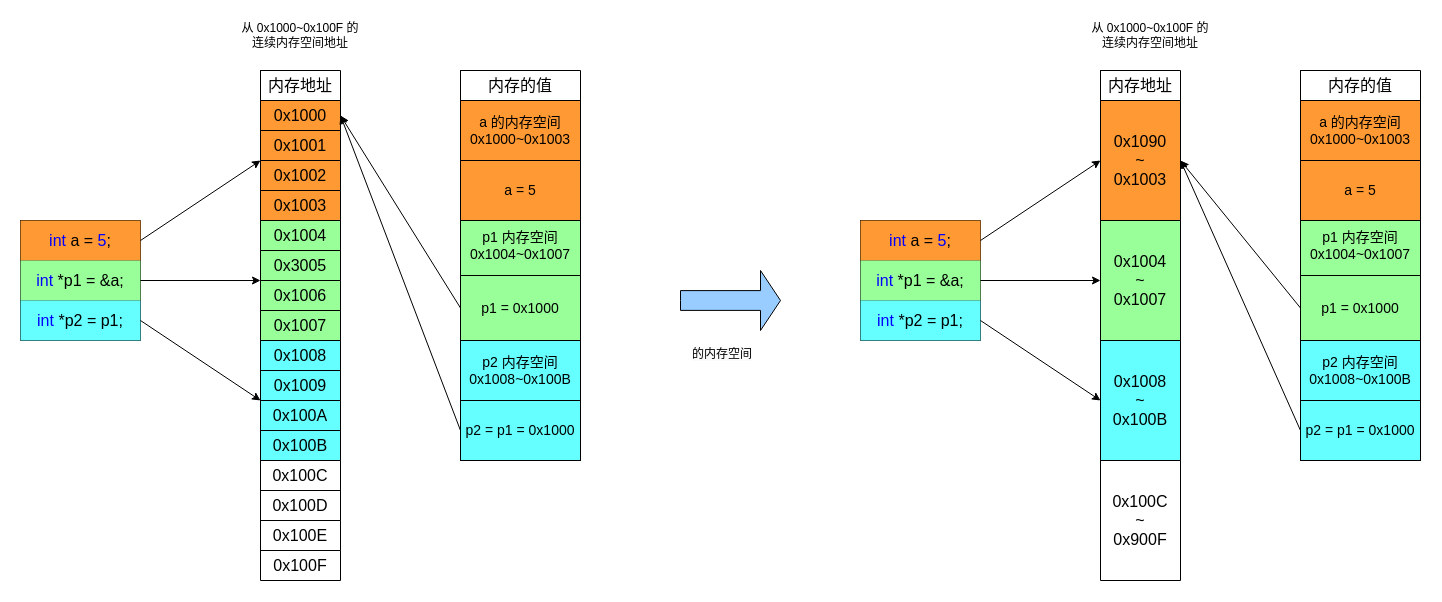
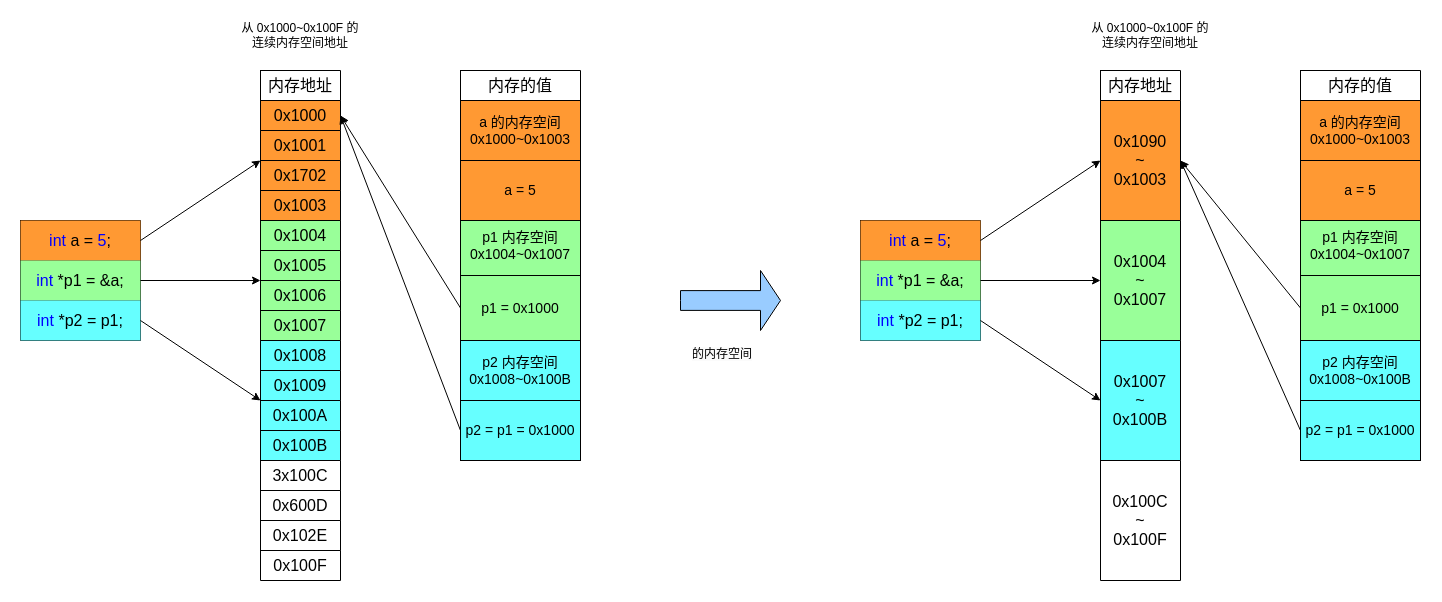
- <mxCell id="59" value="&lt;font style=&quot;font-size: 16px;&quot;&gt;0x1002&lt;/font&gt;" style="shape=partialRectangle;html=1;whiteSpace=wrap;connectable=0;strokeColor=inherit;overflow=hidden;fillColor=none;top=0;left=0;bottom=0;right=0;pointerEvents=1;" vertex="1" parent="58"><mxGeometry width="80" height="30" as="geometry"><mxRectangle width="80" height="30" as="alternateBounds" /></mxGeometry></mxCell>
+ <mxCell id="59" value="&lt;font style=&quot;font-size: 16px;&quot;&gt;0x1702&lt;/font&gt;" style="shape=partialRectangle;html=1;whiteSpace=wrap;connectable=0;strokeColor=inherit;overflow=hidden;fillColor=none;top=0;left=0;bottom=0;right=0;pointerEvents=1;" vertex="1" parent="58"><mxGeometry width="80" height="30" as="geometry"><mxRectangle width="80" height="30" as="alternateBounds" /></mxGeometry></mxCell>
- <mxCell id="72" value="&lt;font style=&quot;font-size: 16px;&quot;&gt;0x3005&lt;/font&gt;" style="shape=partialRectangle;html=1;whiteSpace=wrap;connectable=0;strokeColor=inherit;overflow=hidden;fillColor=none;top=0;left=0;bottom=0;right=0;pointerEvents=1;" vertex="1" parent="71"><mxGeometry width="80" height="30" as="geometry"><mxRectangle width="80" height="30" as="alternateBounds" /></mxGeometry></mxCell>
+ <mxCell id="72" value="&lt;font style=&quot;font-size: 16px;&quot;&gt;0x1005&lt;/font&gt;" style="shape=partialRectangle;html=1;whiteSpace=wrap;connectable=0;strokeColor=inherit;overflow=hidden;fillColor=none;top=0;left=0;bottom=0;right=0;pointerEvents=1;" vertex="1" parent="71"><mxGeometry width="80" height="30" as="geometry"><mxRectangle width="80" height="30" as="alternateBounds" /></mxGeometry></mxCell>
- <mxCell id="94" value="&lt;font style=&quot;font-size: 16px;&quot;&gt;0x1008&lt;/font&gt;&lt;div&gt;&lt;font style=&quot;font-size: 16px;&quot;&gt;~&lt;/font&gt;&lt;/div&gt;&lt;div&gt;&lt;font style=&quot;font-size: 16px;&quot;&gt;0x100B&lt;/font&gt;&lt;/div&gt;" style="shape=partialRectangle;html=1;whiteSpace=wrap;connectable=0;strokeColor=inherit;overflow=hidden;fillColor=none;top=0;left=0;bottom=0;right=0;pointerEvents=1;" vertex="1" parent="93"><mxGeometry width="80" height="120" as="geometry"><mxRectangle width="80" height="120" as="alternateBounds" /></mxGeometry></mxCell>
+ <mxCell id="94" value="&lt;font style=&quot;font-size: 16px;&quot;&gt;0x1007&lt;/font&gt;&lt;div&gt;&lt;font style=&quot;font-size: 16px;&quot;&gt;~&lt;/font&gt;&lt;/div&gt;&lt;div&gt;&lt;font style=&quot;font-size: 16px;&quot;&gt;0x100B&lt;/font&gt;&lt;/div&gt;" style="shape=partialRectangle;html=1;whiteSpace=wrap;connectable=0;strokeColor=inherit;overflow=hidden;fillColor=none;top=0;left=0;bottom=0;right=0;pointerEvents=1;" vertex="1" parent="93"><mxGeometry width="80" height="120" as="geometry"><mxRectangle width="80" height="120" as="alternateBounds" /></mxGeometry></mxCell>
- <mxCell id="28" value="&lt;font style=&quot;font-size: 16px;&quot;&gt;0x100C&lt;/font&gt;" style="shape=partialRectangle;html=1;whiteSpace=wrap;connectable=0;strokeColor=inherit;overflow=hidden;fillColor=none;top=0;left=0;bottom=0;right=0;pointerEvents=1;" vertex="1" parent="27"><mxGeometry width="80" height="30" as="geometry"><mxRectangle width="80" height="30" as="alternateBounds" /></mxGeometry></mxCell>
+ <mxCell id="28" value="&lt;font style=&quot;font-size: 16px;&quot;&gt;3x100C&lt;/font&gt;" style="shape=partialRectangle;html=1;whiteSpace=wrap;connectable=0;strokeColor=inherit;overflow=hidden;fillColor=none;top=0;left=0;bottom=0;right=0;pointerEvents=1;" vertex="1" parent="27"><mxGeometry width="80" height="30" as="geometry"><mxRectangle width="80" height="30" as="alternateBounds" /></mxGeometry></mxCell>
- <mxCell id="34" value="&lt;font style=&quot;font-size: 16px;&quot;&gt;0x100D&lt;/font&gt;" style="shape=partialRectangle;html=1;whiteSpace=wrap;connectable=0;strokeColor=inherit;overflow=hidden;fillColor=none;top=0;left=0;bottom=0;right=0;pointerEvents=1;" vertex="1" parent="33"><mxGeometry width="80" height="30" as="geometry"><mxRectangle width="80" height="30" as="alternateBounds" /></mxGeometry></mxCell>
+ <mxCell id="34" value="&lt;font style=&quot;font-size: 16px;&quot;&gt;0x600D&lt;/font&gt;" style="shape=partialRectangle;html=1;whiteSpace=wrap;connectable=0;strokeColor=inherit;overflow=hidden;fillColor=none;top=0;left=0;bottom=0;right=0;pointerEvents=1;" vertex="1" parent="33"><mxGeometry width="80" height="30" as="geometry"><mxRectangle width="80" height="30" as="alternateBounds" /></mxGeometry></mxCell>
- <mxCell id="97" value="&lt;font style=&quot;font-size: 16px;&quot;&gt;0x100C&lt;/font&gt;&lt;div&gt;&lt;font style=&quot;font-size: 16px;&quot;&gt;~&lt;/font&gt;&lt;/div&gt;&lt;div&gt;&lt;font style=&quot;font-size: 16px;&quot;&gt;0x900F&lt;/font&gt;&lt;/div&gt;" style="shape=partialRectangle;html=1;whiteSpace=wrap;connectable=0;strokeColor=inherit;overflow=hidden;fillColor=none;top=0;left=0;bottom=0;right=0;pointerEvents=1;" vertex="1" parent="96"><mxGeometry width="80" height="120" as="geometry"><mxRectangle width="80" height="120" as="alternateBounds" /></mxGeometry></mxCell>
+ <mxCell id="97" value="&lt;font style=&quot;font-size: 16px;&quot;&gt;0x100C&lt;/font&gt;&lt;div&gt;&lt;font style=&quot;font-size: 16px;&quot;&gt;~&lt;/font&gt;&lt;/div&gt;&lt;div&gt;&lt;font style=&quot;font-size: 16px;&quot;&gt;0x100F&lt;/font&gt;&lt;/div&gt;" style="shape=partialRectangle;html=1;whiteSpace=wrap;connectable=0;strokeColor=inherit;overflow=hidden;fillColor=none;top=0;left=0;bottom=0;right=0;pointerEvents=1;" vertex="1" parent="96"><mxGeometry width="80" height="120" as="geometry"><mxRectangle width="80" height="120" as="alternateBounds" /></mxGeometry></mxCell>
- <mxCell id="37" value="&lt;font style=&quot;font-size: 16px;&quot;&gt;0x100E&lt;/font&gt;" style="shape=partialRectangle;html=1;whiteSpace=wrap;connectable=0;strokeColor=inherit;overflow=hidden;fillColor=none;top=0;left=0;bottom=0;right=0;pointerEvents=1;" vertex="1" parent="36"><mxGeometry width="80" height="30" as="geometry"><mxRectangle width="80" height="30" as="alternateBounds" /></mxGeometry></mxCell>
+ <mxCell id="37" value="&lt;font style=&quot;font-size: 16px;&quot;&gt;0x102E&lt;/font&gt;" style="shape=partialRectangle;html=1;whiteSpace=wrap;connectable=0;strokeColor=inherit;overflow=hidden;fillColor=none;top=0;left=0;bottom=0;right=0;pointerEvents=1;" vertex="1" parent="36"><mxGeometry width="80" height="30" as="geometry"><mxRectangle width="80" height="30" as="alternateBounds" /></mxGeometry></mxCell>
